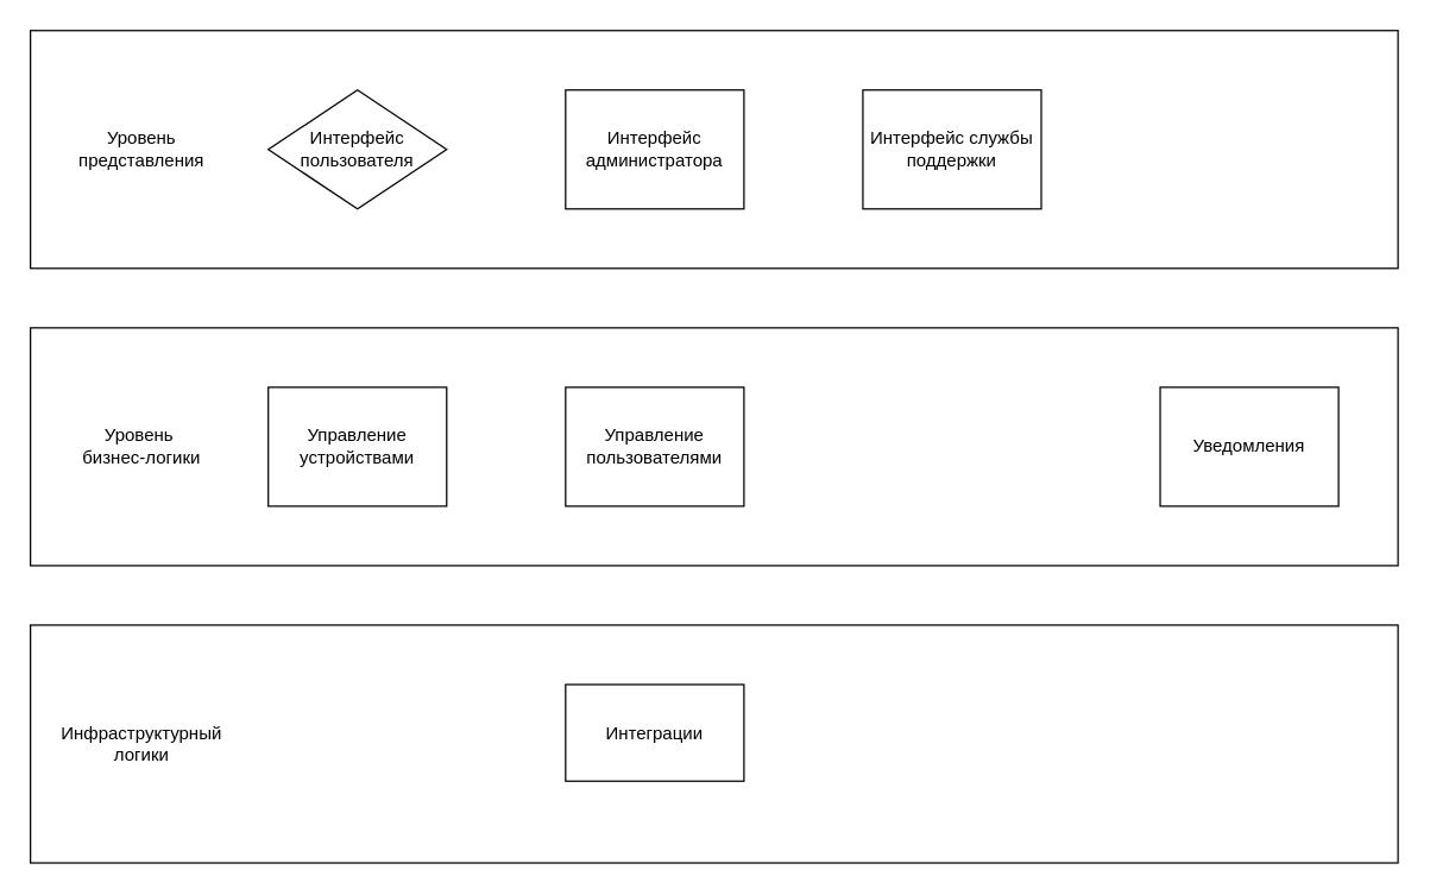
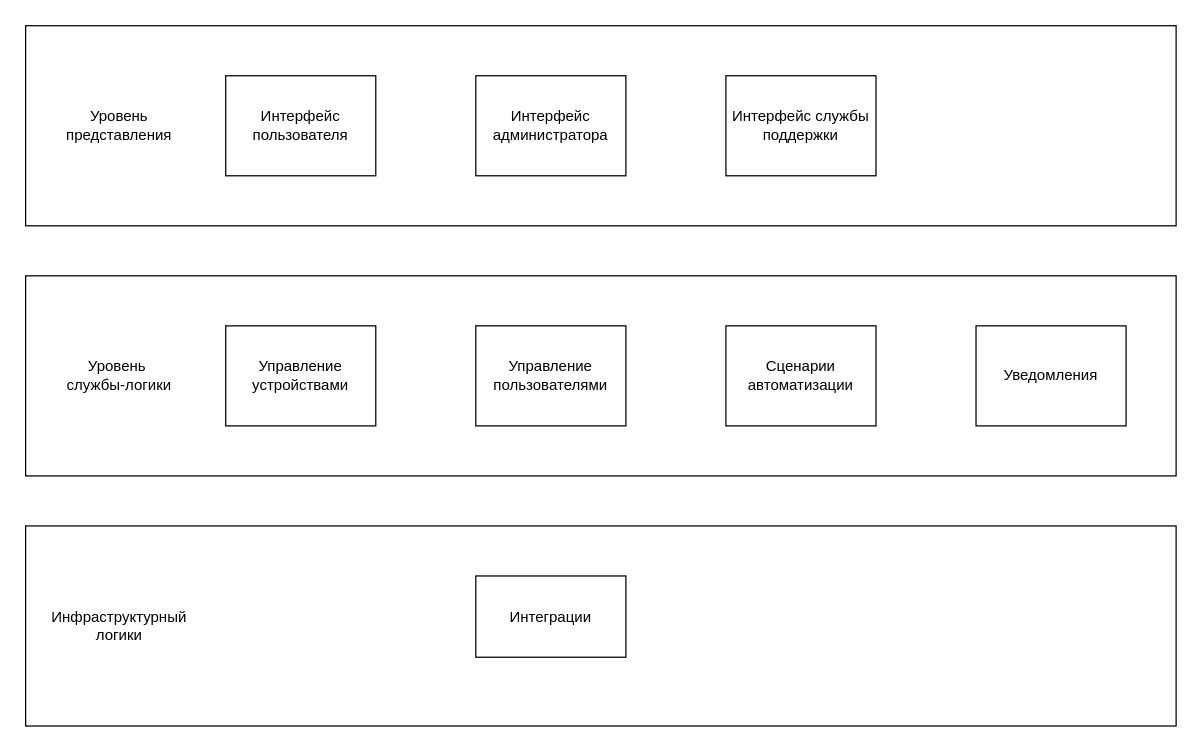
- <mxCell id="7" value="Интерфейс пользователя" style="rhombus;whiteSpace=wrap;html=1;" vertex="1" parent="1"><mxGeometry x="180" y="60" width="120" height="80" as="geometry" /></mxCell>
+ <mxCell id="7" value="Интерфейс пользователя" style="rounded=0;whiteSpace=wrap;html=1;" vertex="1" parent="1"><mxGeometry x="180" y="60" width="120" height="80" as="geometry" /></mxCell>
- <mxCell id="11" value="Уровень&amp;nbsp;&lt;div&gt;бизнес-логики&lt;/div&gt;" style="text;html=1;align=center;verticalAlign=middle;whiteSpace=wrap;rounded=0;" vertex="1" parent="1"><mxGeometry x="35" y="285" width="120" height="30" as="geometry" /></mxCell>
+ <mxCell id="11" value="Уровень&amp;nbsp;&lt;div&gt;службы-логики&lt;/div&gt;" style="text;html=1;align=center;verticalAlign=middle;whiteSpace=wrap;rounded=0;" vertex="1" parent="1"><mxGeometry x="35" y="285" width="120" height="30" as="geometry" /></mxCell>
+ <mxCell id="15" value="Сценарии автоматизации" style="rounded=0;whiteSpace=wrap;html=1;" vertex="1" parent="1"><mxGeometry x="580" y="260" width="120" height="80" as="geometry" /></mxCell>
